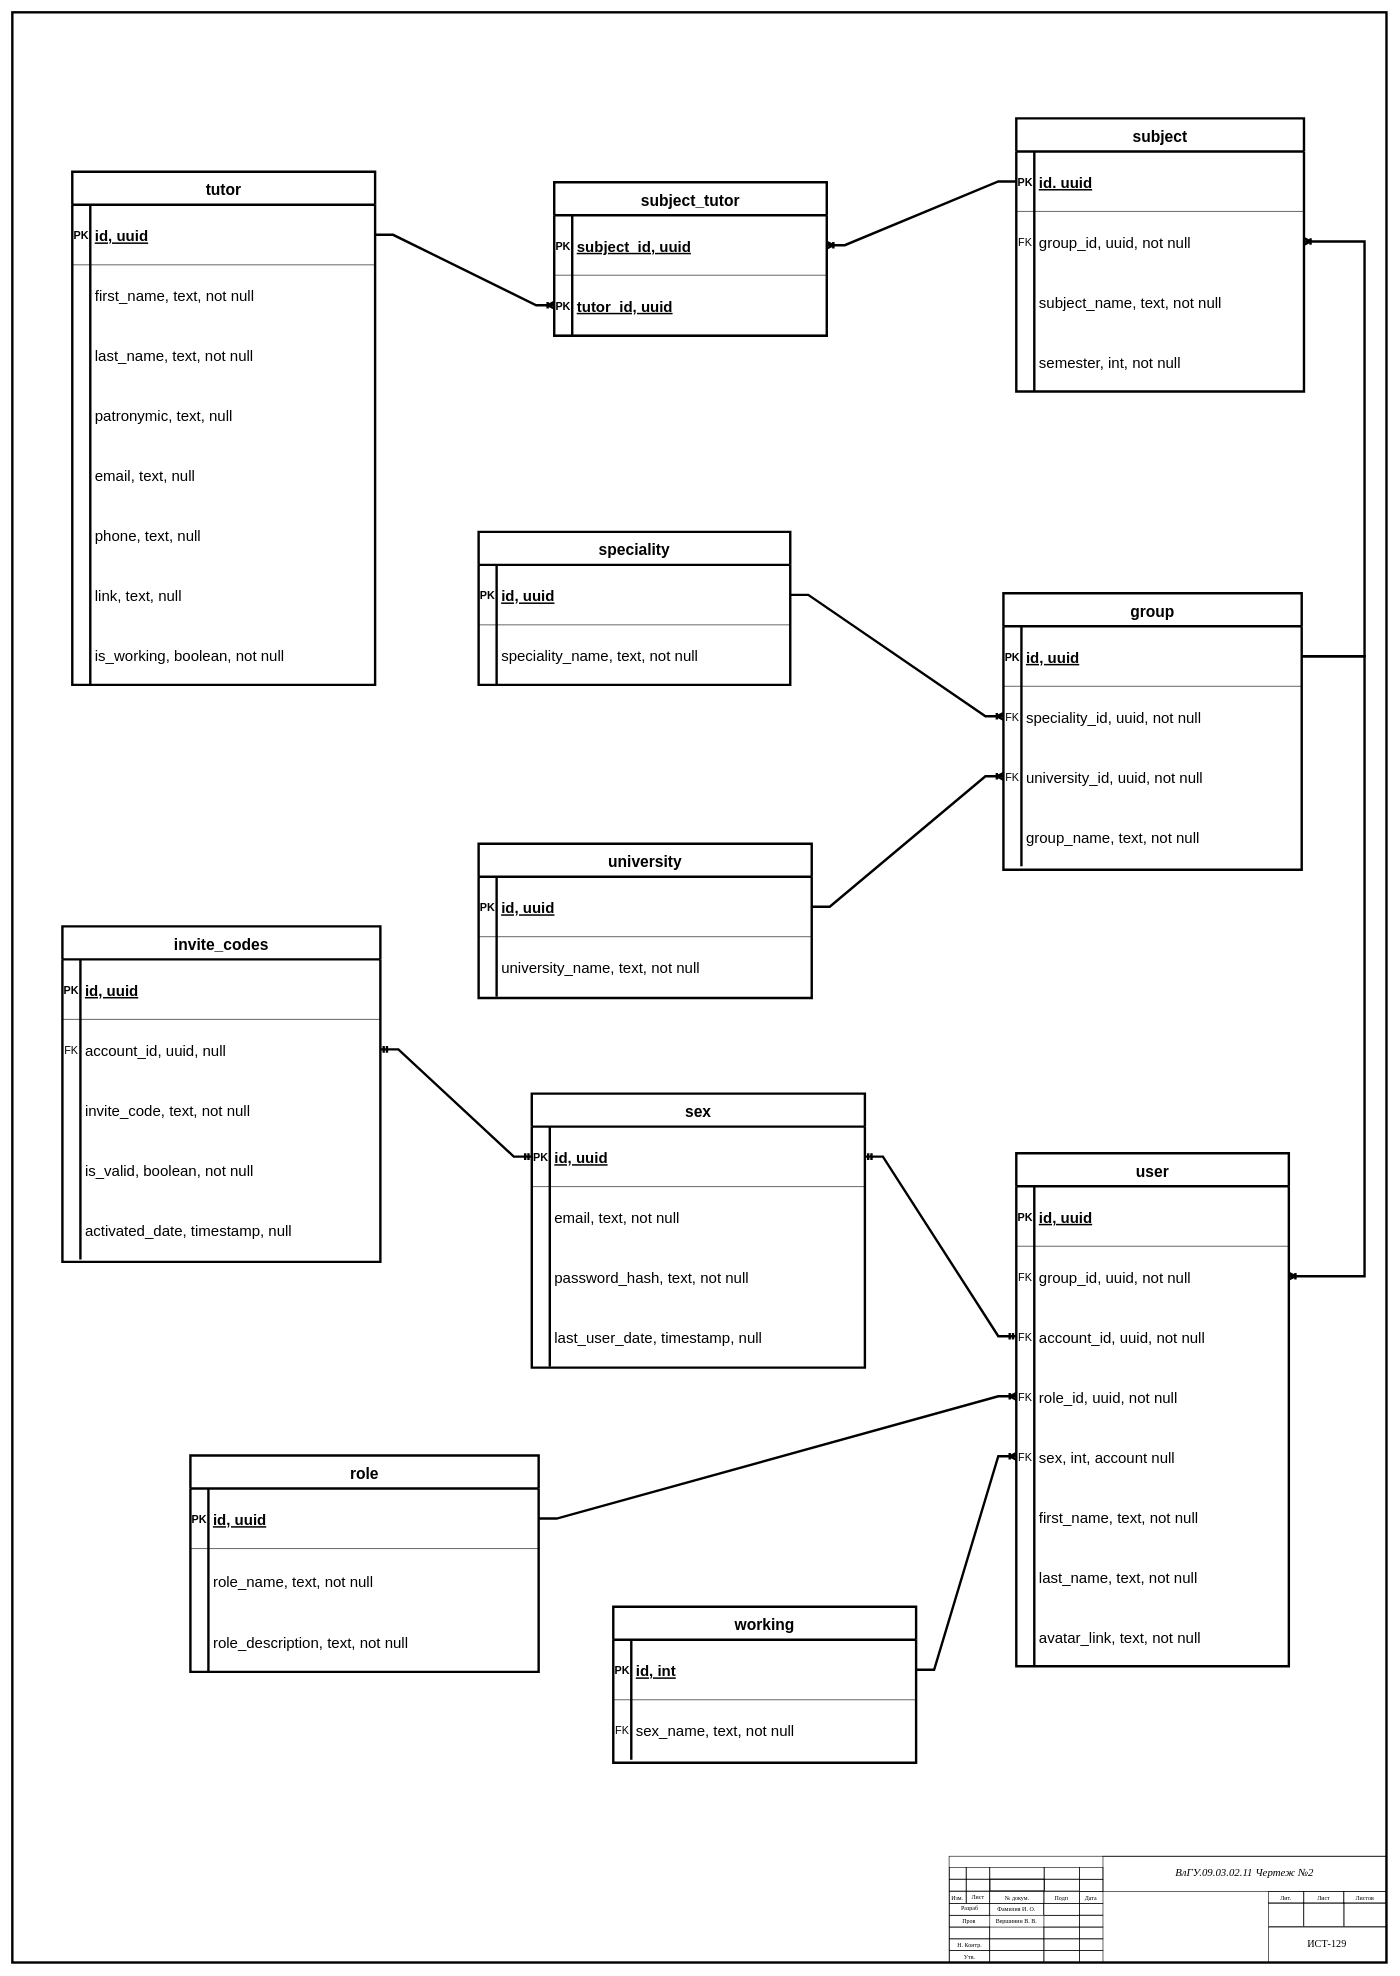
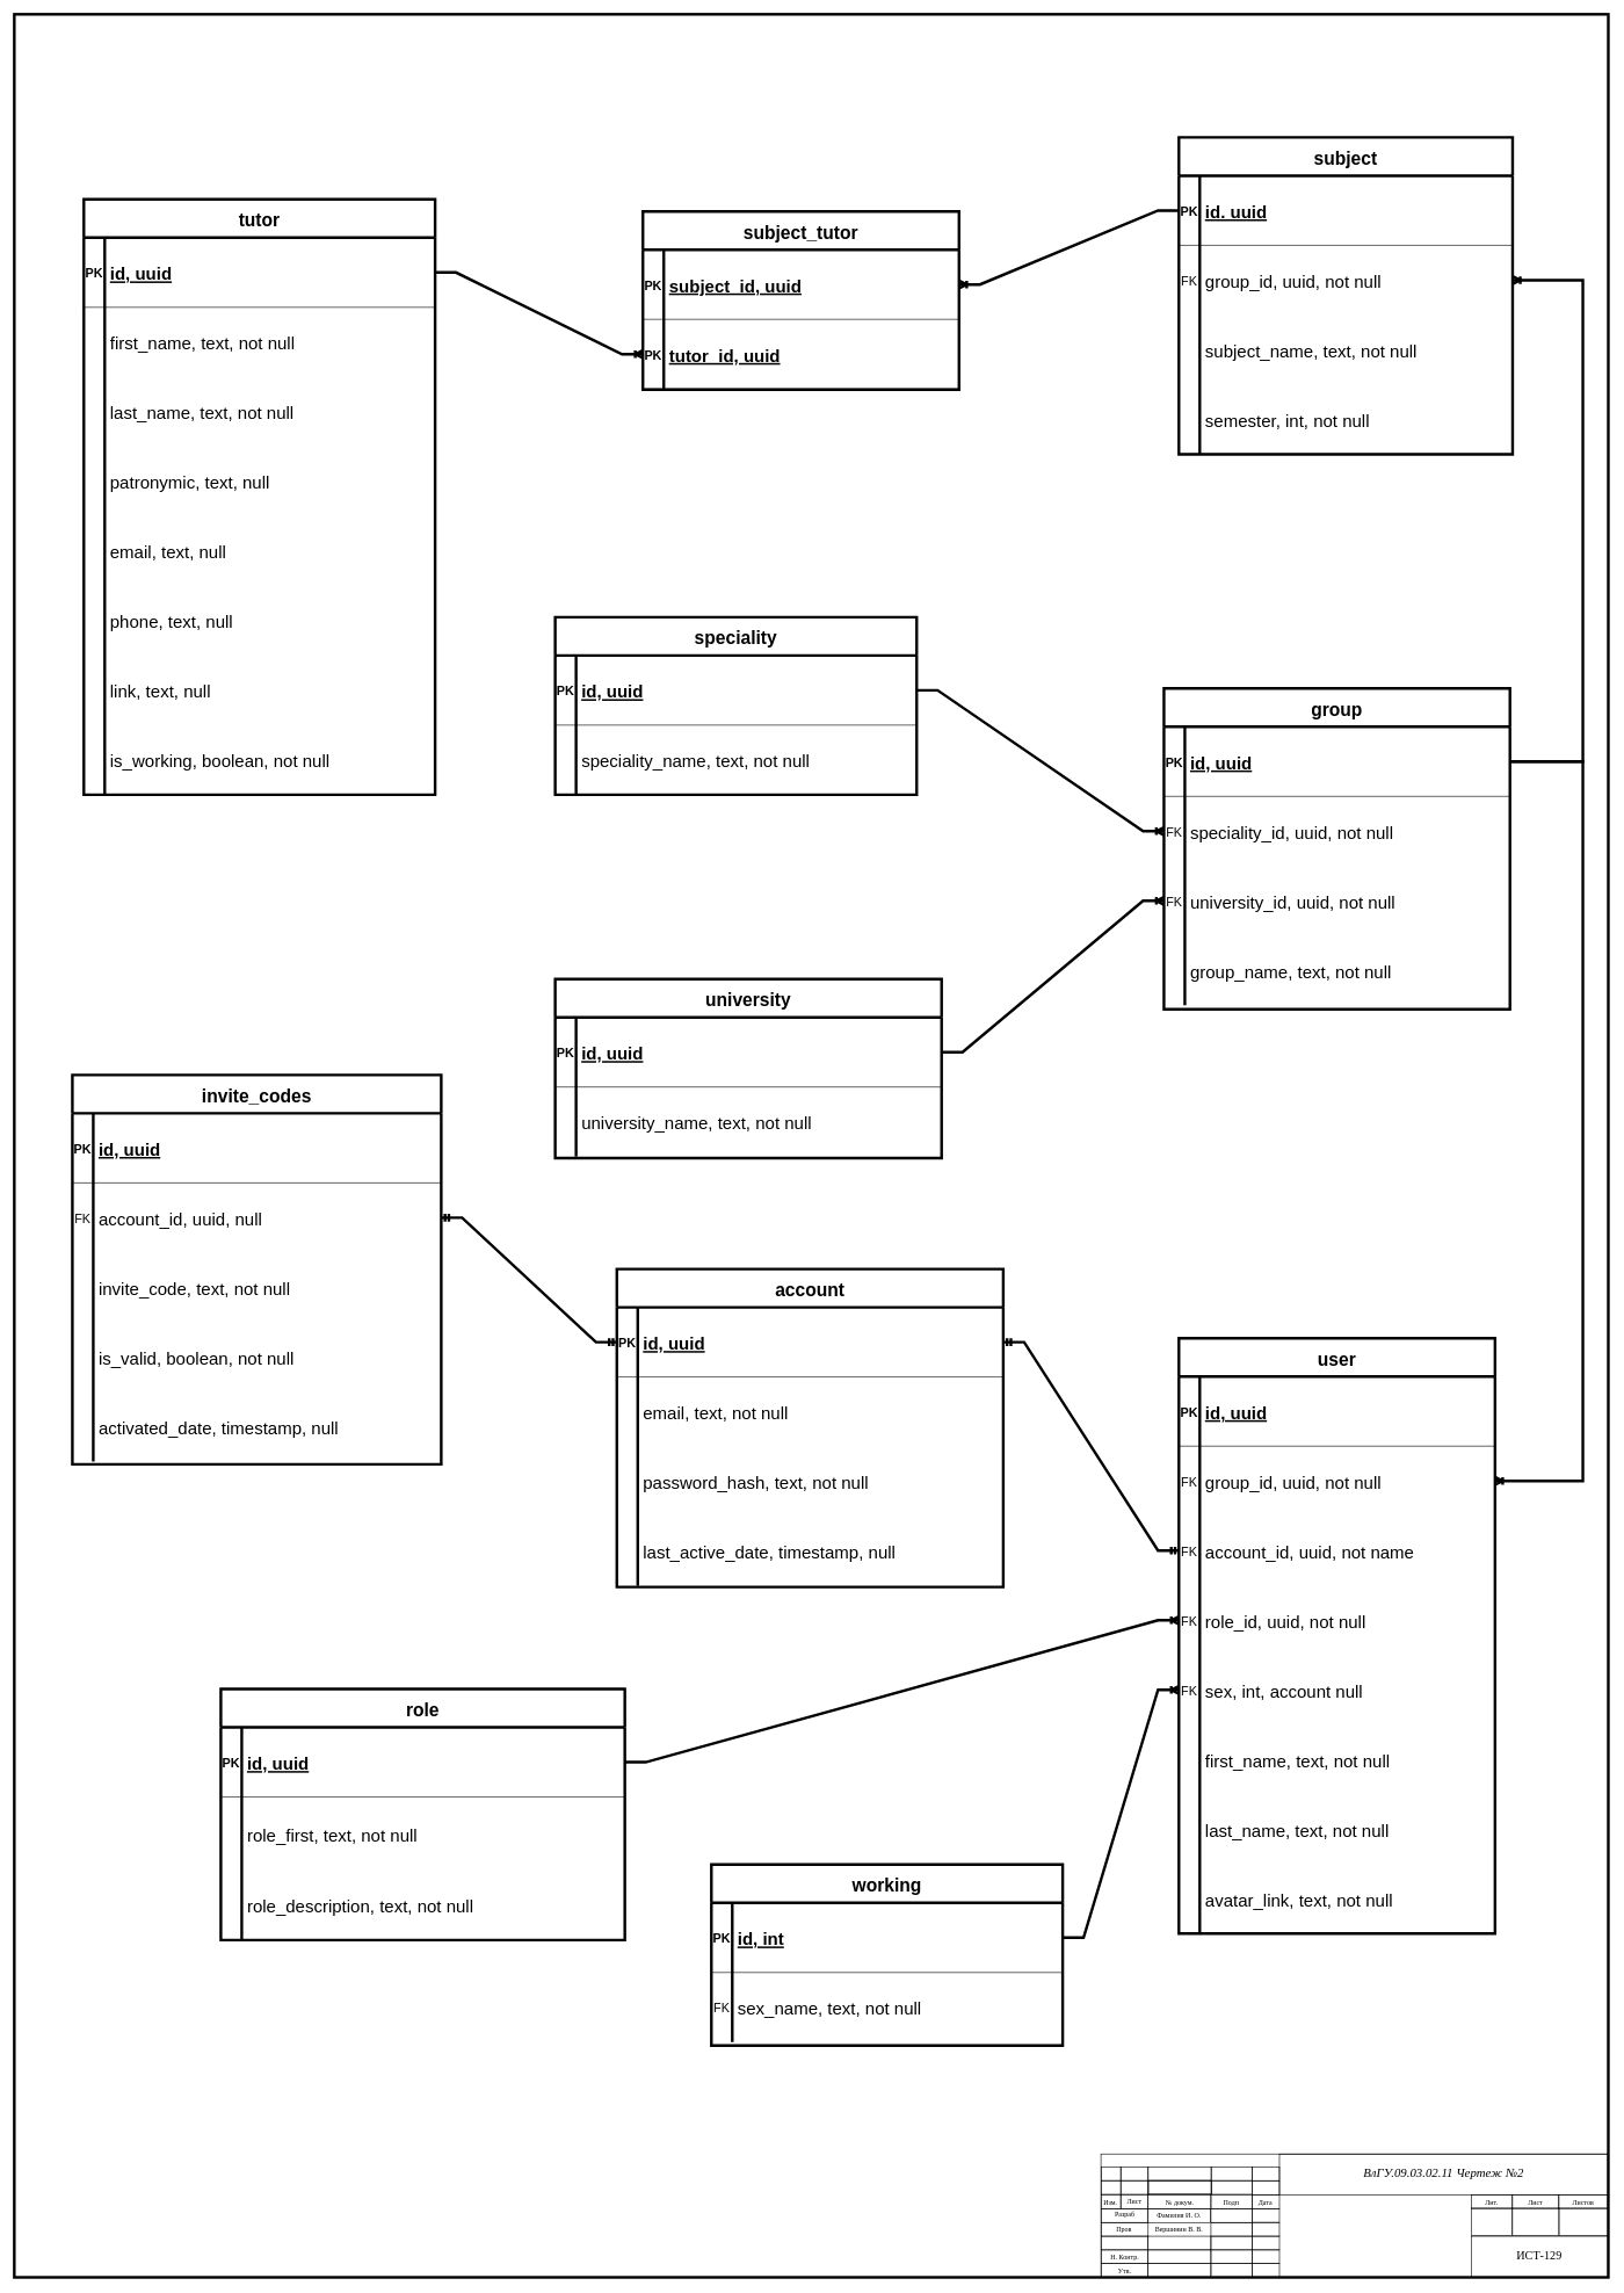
- <mxCell id="116" value="sex" style="shape=table;startSize=55;container=1;collapsible=1;childLayout=tableLayout;fixedRows=1;rowLines=0;fontStyle=1;align=center;resizeLast=1;fontSize=26;comic=0;strokeWidth=4;" parent="1" vertex="1"><mxGeometry x="885.67" y="1821.98" width="555.12" height="456.69" as="geometry"><mxRectangle x="370" y="990" width="80" height="30" as="alternateBounds" /></mxGeometry></mxCell>
+ <mxCell id="116" value="account" style="shape=table;startSize=55;container=1;collapsible=1;childLayout=tableLayout;fixedRows=1;rowLines=0;fontStyle=1;align=center;resizeLast=1;fontSize=26;comic=0;strokeWidth=4;" parent="1" vertex="1"><mxGeometry x="885.67" y="1821.98" width="555.12" height="456.69" as="geometry"><mxRectangle x="370" y="990" width="80" height="30" as="alternateBounds" /></mxGeometry></mxCell>
- <mxCell id="128" value="last_user_date, timestamp, null" style="shape=partialRectangle;connectable=0;fillColor=none;top=0;left=0;bottom=0;right=0;align=left;spacingLeft=6;overflow=hidden;fontSize=25;" parent="126" vertex="1"><mxGeometry x="30" width="525.12" height="100" as="geometry"><mxRectangle width="525.12" height="100" as="alternateBounds" /></mxGeometry></mxCell>
+ <mxCell id="128" value="last_active_date, timestamp, null" style="shape=partialRectangle;connectable=0;fillColor=none;top=0;left=0;bottom=0;right=0;align=left;spacingLeft=6;overflow=hidden;fontSize=25;" parent="126" vertex="1"><mxGeometry x="30" width="525.12" height="100" as="geometry"><mxRectangle width="525.12" height="100" as="alternateBounds" /></mxGeometry></mxCell>
- <mxCell id="138" value="account_id, uuid, not null" style="shape=partialRectangle;connectable=0;fillColor=none;top=0;left=0;bottom=0;right=0;align=left;spacingLeft=6;fontStyle=0;overflow=hidden;fontSize=25;" parent="136" vertex="1"><mxGeometry x="30" width="424.19" height="100" as="geometry"><mxRectangle width="424.19" height="100" as="alternateBounds" /></mxGeometry></mxCell>
+ <mxCell id="138" value="account_id, uuid, not name" style="shape=partialRectangle;connectable=0;fillColor=none;top=0;left=0;bottom=0;right=0;align=left;spacingLeft=6;fontStyle=0;overflow=hidden;fontSize=25;" parent="136" vertex="1"><mxGeometry x="30" width="424.19" height="100" as="geometry"><mxRectangle width="424.19" height="100" as="alternateBounds" /></mxGeometry></mxCell>
- <mxCell id="160" value="role_name, text, not null" style="shape=partialRectangle;connectable=0;fillColor=none;top=0;left=0;bottom=0;right=0;align=left;spacingLeft=6;overflow=hidden;fontSize=25;" parent="158" vertex="1"><mxGeometry x="30" width="550.35" height="105" as="geometry"><mxRectangle width="550.35" height="105" as="alternateBounds" /></mxGeometry></mxCell>
+ <mxCell id="160" value="role_first, text, not null" style="shape=partialRectangle;connectable=0;fillColor=none;top=0;left=0;bottom=0;right=0;align=left;spacingLeft=6;overflow=hidden;fontSize=25;" parent="158" vertex="1"><mxGeometry x="30" width="550.35" height="105" as="geometry"><mxRectangle width="550.35" height="105" as="alternateBounds" /></mxGeometry></mxCell>
